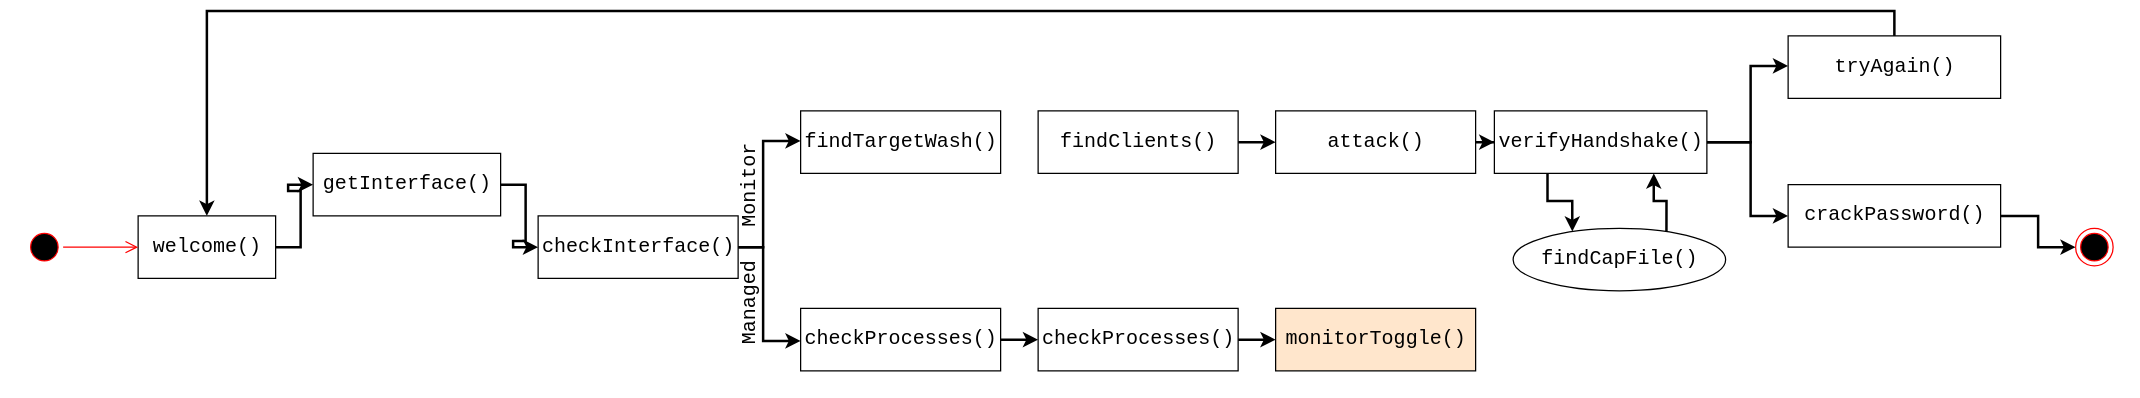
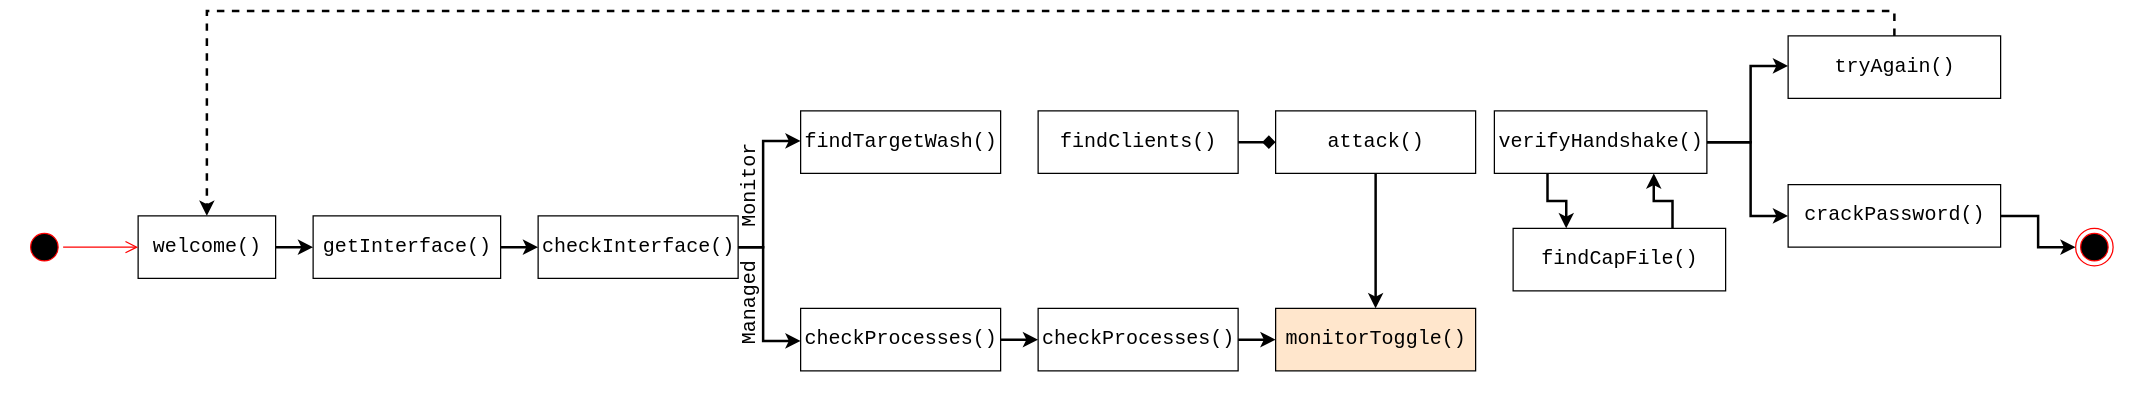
- <mxCell id="31" style="edgeStyle=orthogonalEdgeStyle;rounded=0;orthogonalLoop=1;jettySize=auto;html=1;exitX=0.5;exitY=0;exitDx=0;exitDy=0;entryX=0.5;entryY=0;entryDx=0;entryDy=0;strokeWidth=2;fontFamily=Courier New;fontSize=16;" edge="1" parent="1" source="32" target="3"><mxGeometry relative="1" as="geometry" /></mxCell>
+ <mxCell id="31" style="edgeStyle=orthogonalEdgeStyle;rounded=0;orthogonalLoop=1;jettySize=auto;html=1;exitX=0.5;exitY=0;exitDx=0;exitDy=0;entryX=0.5;entryY=0;entryDx=0;entryDy=0;strokeWidth=2;fontFamily=Courier New;fontSize=16;dashed=1;" edge="1" parent="1" source="32" target="3"><mxGeometry relative="1" as="geometry" /></mxCell>
- <mxCell id="12" value="" style="edgeStyle=orthogonalEdgeStyle;rounded=0;orthogonalLoop=1;jettySize=auto;html=1;strokeWidth=2;fontFamily=Courier New;fontSize=16;" edge="1" parent="1" source="13" target="15"><mxGeometry relative="1" as="geometry" /></mxCell>
+ <mxCell id="12" value="" style="edgeStyle=orthogonalEdgeStyle;rounded=0;orthogonalLoop=1;jettySize=auto;html=1;strokeWidth=2;fontFamily=Courier New;fontSize=16;endArrow=diamond;" edge="1" parent="1" source="13" target="15"><mxGeometry relative="1" as="geometry" /></mxCell>
- <mxCell id="14" value="" style="edgeStyle=orthogonalEdgeStyle;rounded=0;orthogonalLoop=1;jettySize=auto;html=1;strokeWidth=2;fontFamily=Courier New;fontSize=16;" edge="1" parent="1" source="15" target="19"><mxGeometry relative="1" as="geometry" /></mxCell>
+ <mxCell id="14" value="" style="edgeStyle=orthogonalEdgeStyle;rounded=0;orthogonalLoop=1;jettySize=auto;html=1;strokeWidth=2;fontFamily=Courier New;fontSize=16;" edge="1" parent="1" source="15" target="24"><mxGeometry relative="1" as="geometry" /></mxCell>
- <mxCell id="5" value="getInterface()" style="html=1;fontFamily=Courier New;fontSize=16;" vertex="1" parent="1"><mxGeometry x="250" y="114" width="150" height="50" as="geometry" /></mxCell>
+ <mxCell id="5" value="getInterface()" style="html=1;fontFamily=Courier New;fontSize=16;" vertex="1" parent="1"><mxGeometry x="250" y="164" width="150" height="50" as="geometry" /></mxCell>
- <mxCell id="28" value="findCapFile()" style="ellipse;html=1;fontFamily=Courier New;fontSize=16;" vertex="1" parent="1"><mxGeometry x="1210" y="174" width="170" height="50" as="geometry" /></mxCell>
+ <mxCell id="28" value="findCapFile()" style="html=1;fontFamily=Courier New;fontSize=16;" vertex="1" parent="1"><mxGeometry x="1210" y="174" width="170" height="50" as="geometry" /></mxCell>
